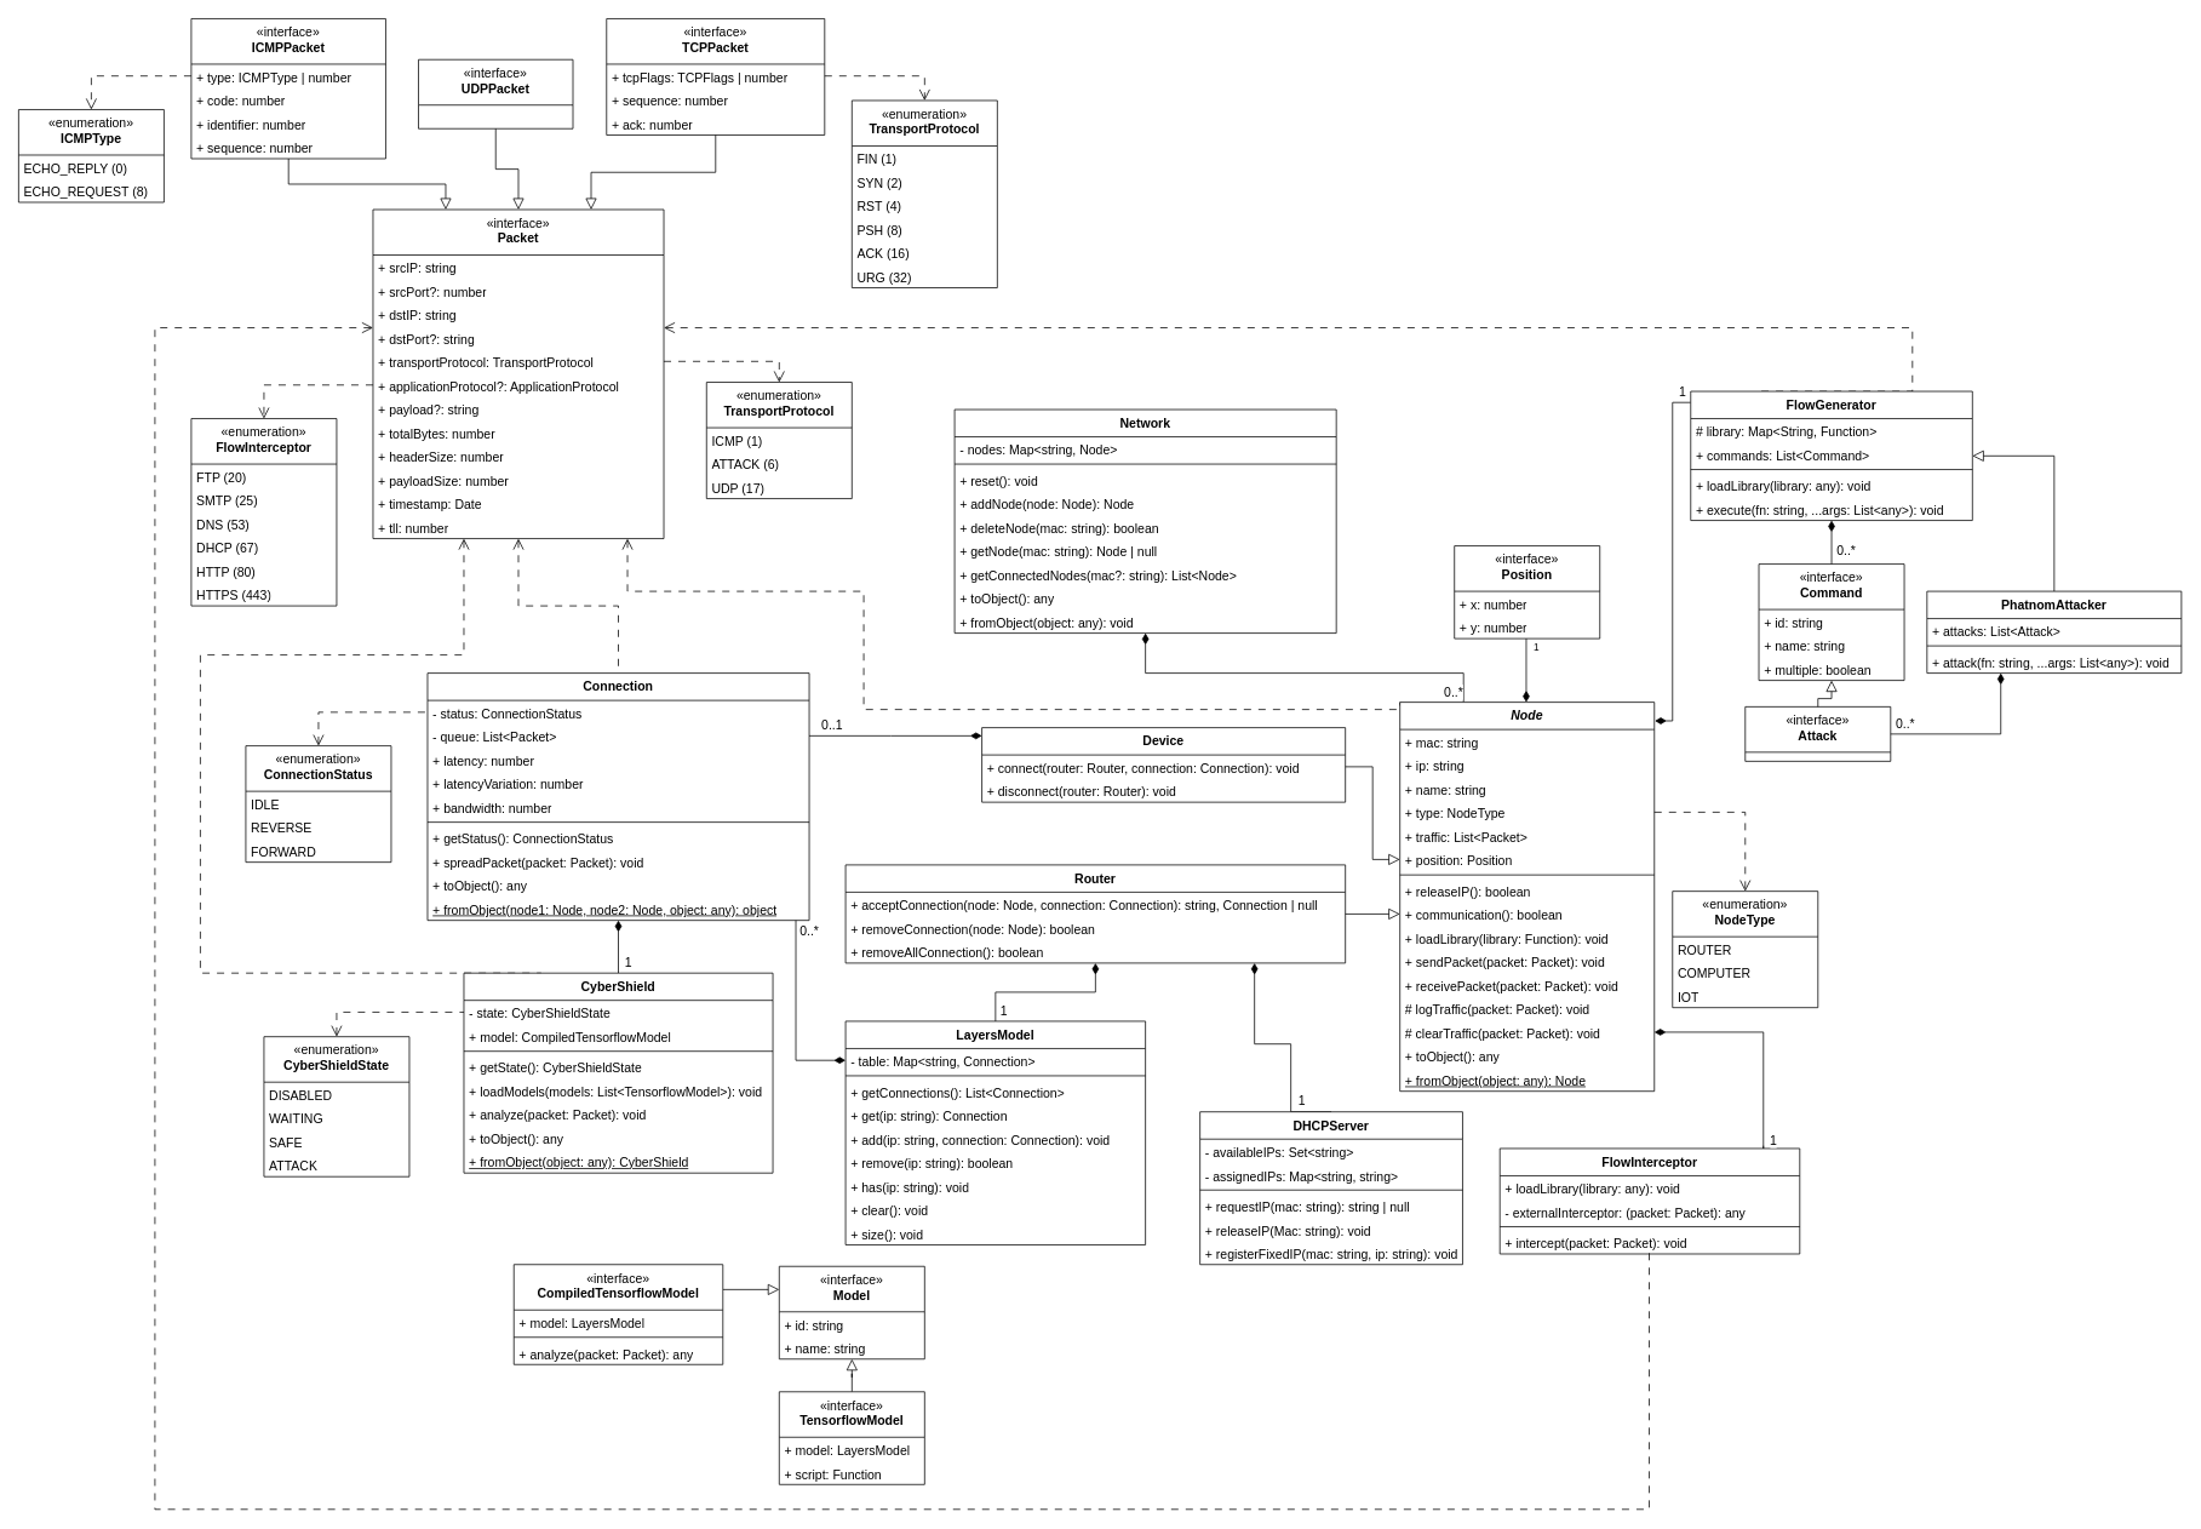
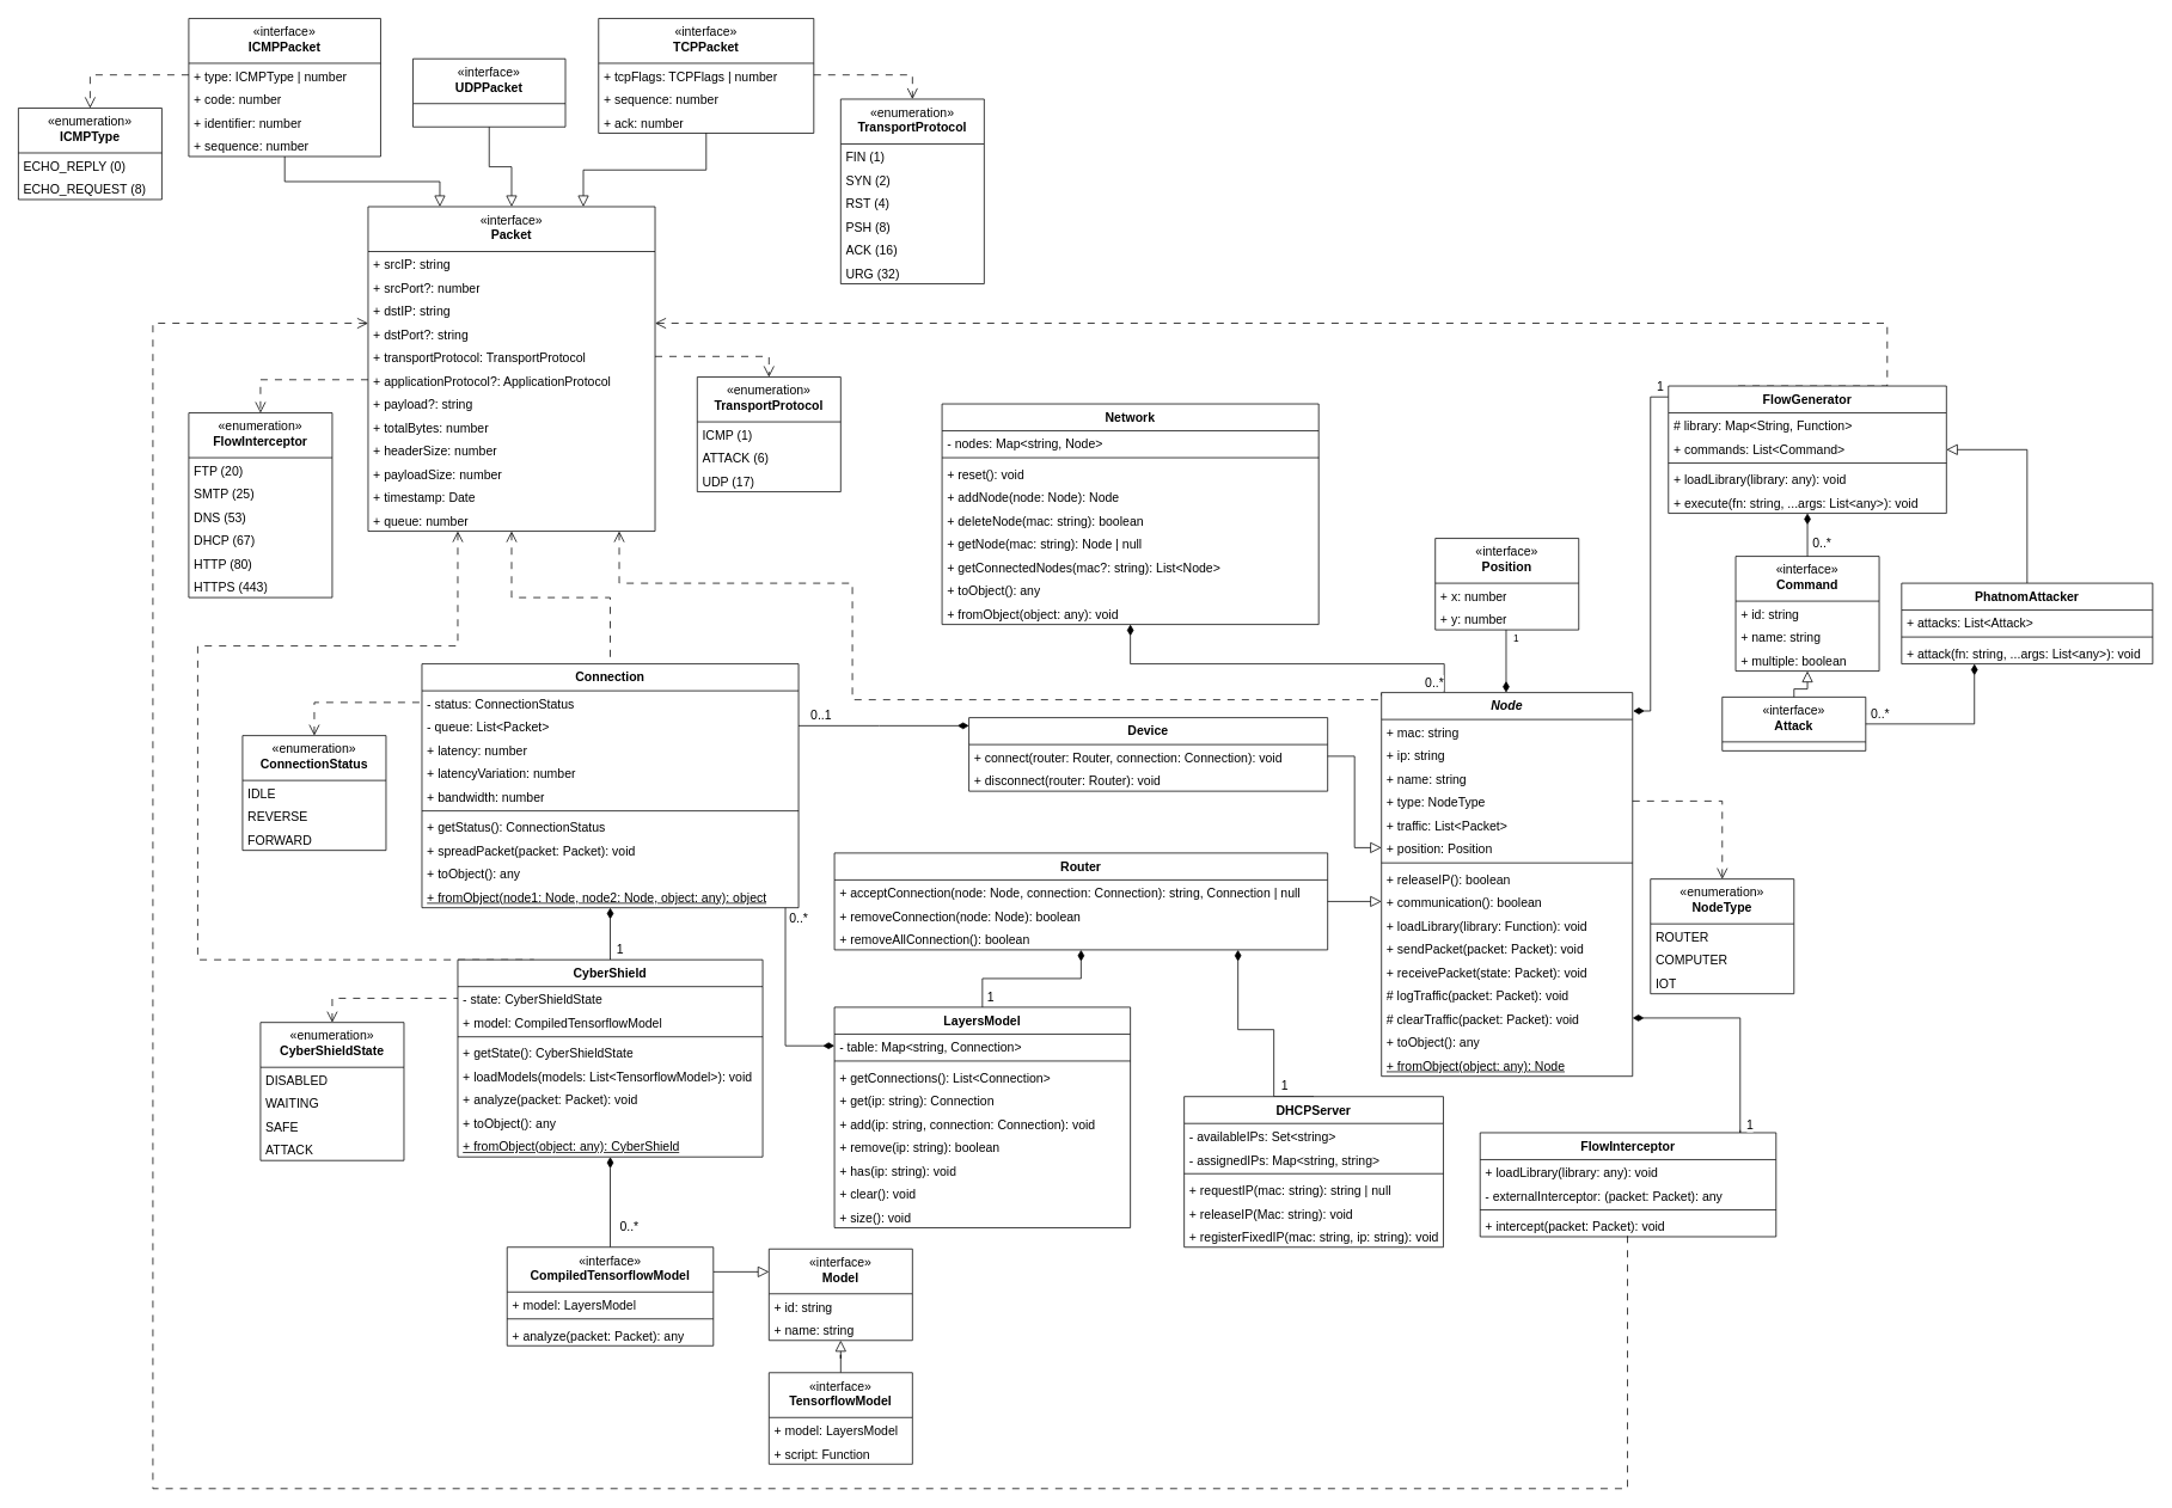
- <mxCell id="27" value="+ tll: number" style="text;strokeColor=none;fillColor=none;align=left;verticalAlign=top;spacingLeft=4;spacingRight=4;overflow=hidden;rotatable=0;points=[[0,0.5],[1,0.5]];portConstraint=eastwest;whiteSpace=wrap;html=1;fontSize=14;" vertex="1" parent="15"><mxGeometry y="336" width="320" height="26" as="geometry" /></mxCell>
+ <mxCell id="27" value="+ queue: number" style="text;strokeColor=none;fillColor=none;align=left;verticalAlign=top;spacingLeft=4;spacingRight=4;overflow=hidden;rotatable=0;points=[[0,0.5],[1,0.5]];portConstraint=eastwest;whiteSpace=wrap;html=1;fontSize=14;" vertex="1" parent="15"><mxGeometry y="336" width="320" height="26" as="geometry" /></mxCell>
- <mxCell id="124" value="+ receivePacket(packet: Packet): void" style="text;strokeColor=none;fillColor=none;align=left;verticalAlign=top;spacingLeft=4;spacingRight=4;overflow=hidden;rotatable=0;points=[[0,0.5],[1,0.5]];portConstraint=eastwest;whiteSpace=wrap;html=1;fontSize=14;" vertex="1" parent="112"><mxGeometry y="298" width="280" height="26" as="geometry" /></mxCell>
+ <mxCell id="124" value="+ receivePacket(state: Packet): void" style="text;strokeColor=none;fillColor=none;align=left;verticalAlign=top;spacingLeft=4;spacingRight=4;overflow=hidden;rotatable=0;points=[[0,0.5],[1,0.5]];portConstraint=eastwest;whiteSpace=wrap;html=1;fontSize=14;" vertex="1" parent="112"><mxGeometry y="298" width="280" height="26" as="geometry" /></mxCell>
+ <mxCell id="89" style="edgeStyle=orthogonalEdgeStyle;rounded=0;orthogonalLoop=1;jettySize=auto;html=1;entryX=0.5;entryY=0;entryDx=0;entryDy=0;endArrow=none;startFill=1;startArrow=diamondThin;endSize=10;startSize=10;" edge="1" parent="1" source="91" target="190"><mxGeometry relative="1" as="geometry"><mxPoint x="680" y="1330" as="targetPoint" /></mxGeometry></mxCell>
+ <mxCell id="90" value="0..*" style="edgeLabel;html=1;align=center;verticalAlign=middle;resizable=0;points=[];fontSize=14;" vertex="1" connectable="0" parent="89"><mxGeometry x="0.433" relative="1" as="geometry"><mxPoint x="20" y="5" as="offset" /></mxGeometry></mxCell>
